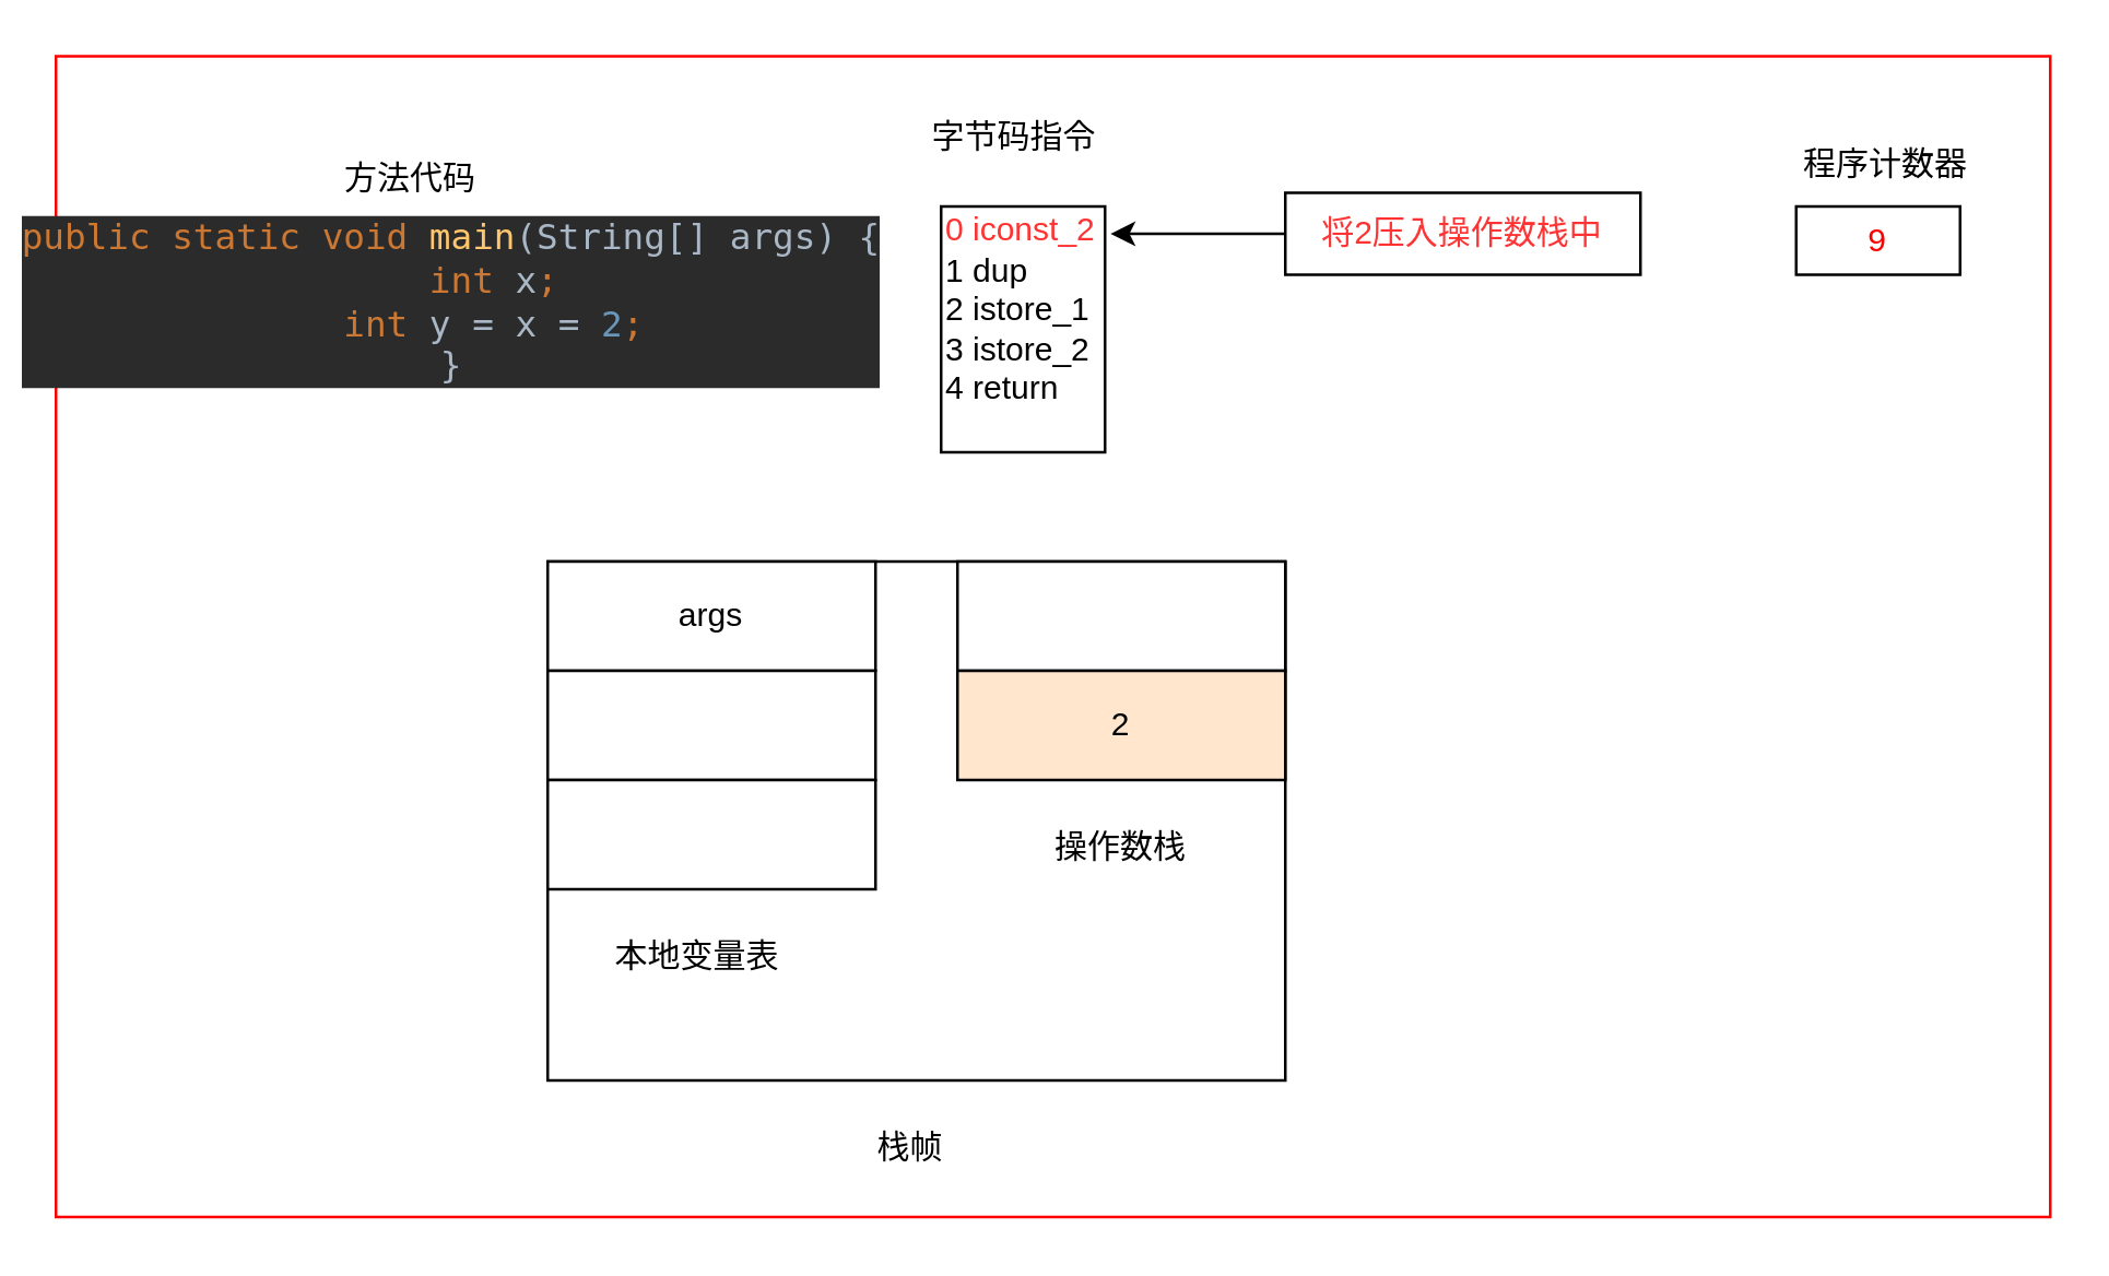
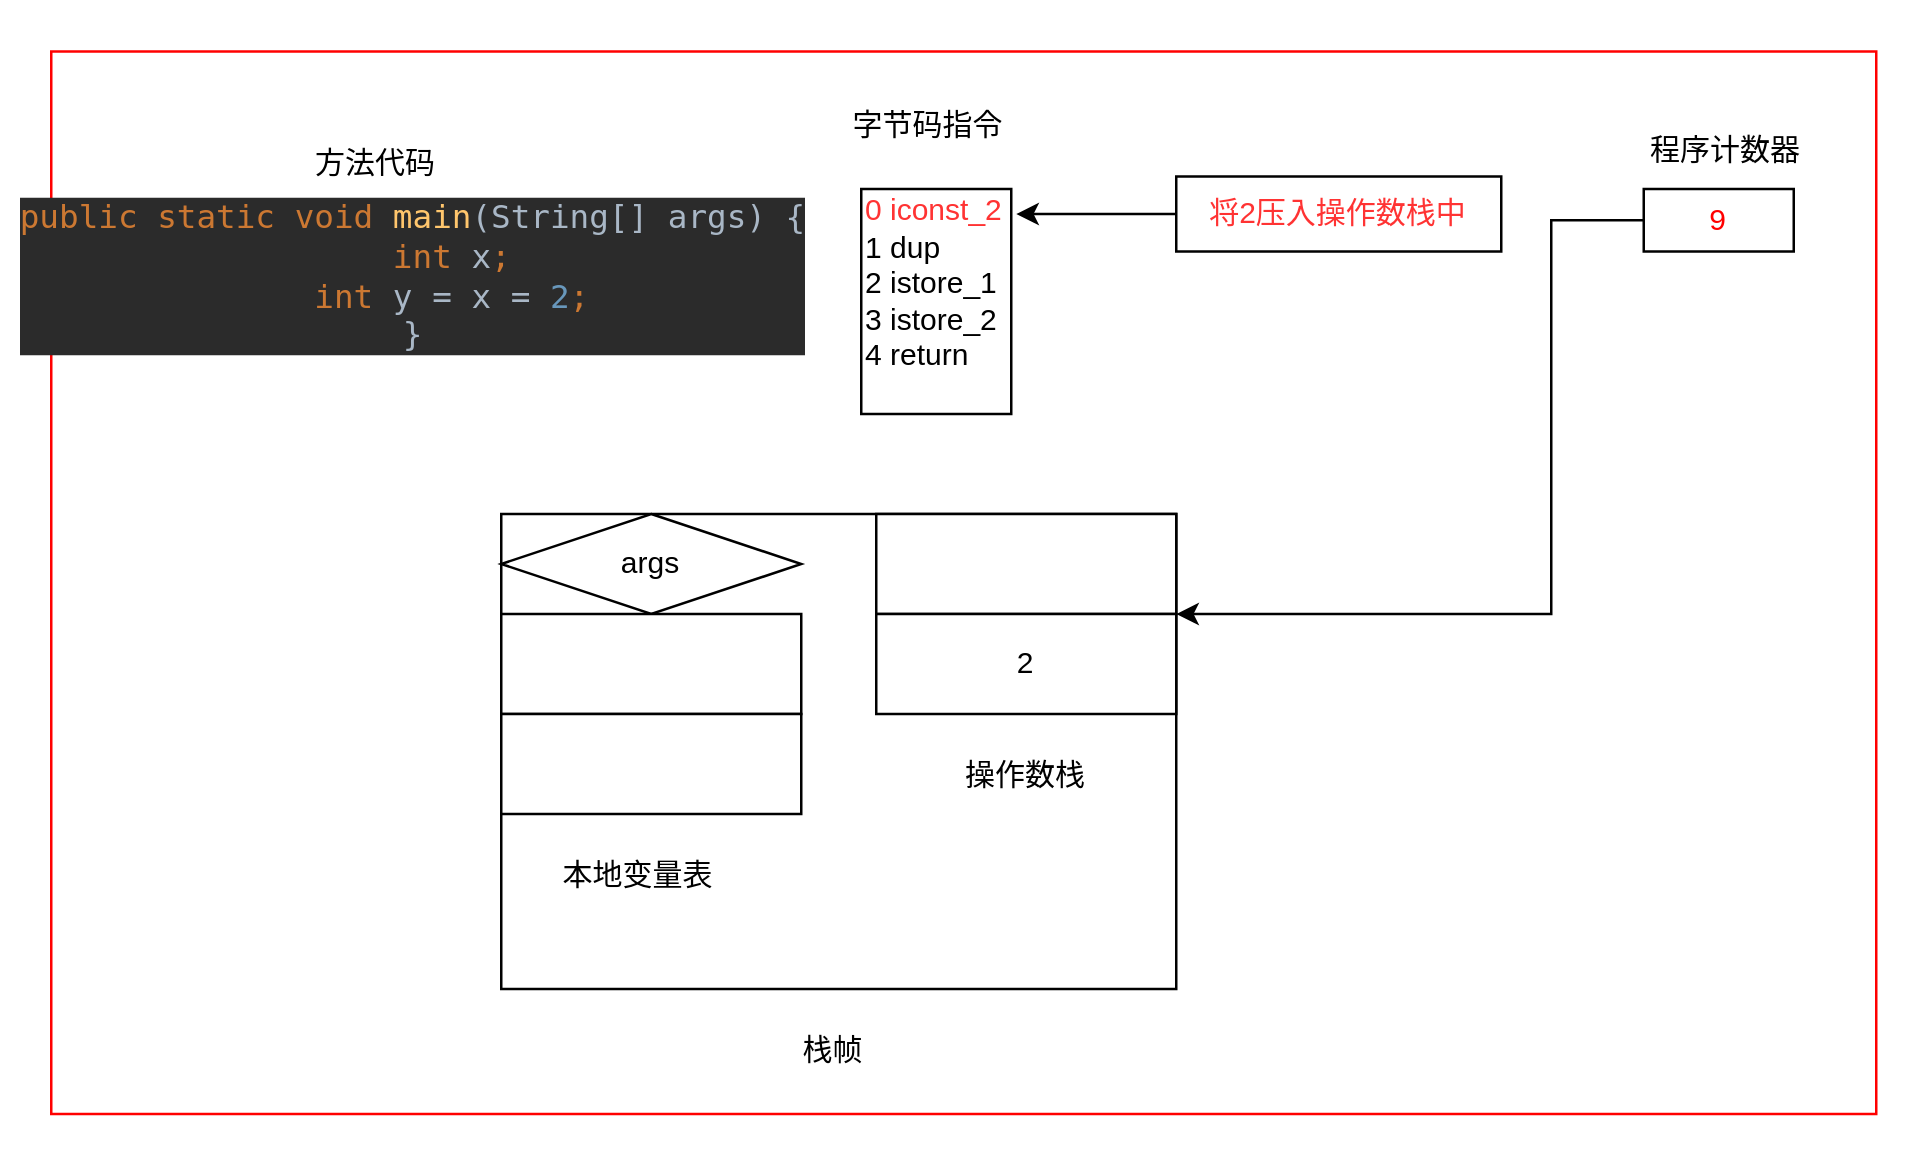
+ <mxCell id="18" style="edgeStyle=orthogonalEdgeStyle;rounded=0;orthogonalLoop=1;jettySize=auto;html=1;entryX=1;entryY=0;entryDx=0;entryDy=0;" parent="4" source="19" target="17" edge="1"><mxGeometry relative="1" as="geometry"><Array as="points"><mxPoint x="560" y="53" /><mxPoint x="560" y="210" /></Array></mxGeometry></mxCell>
- <mxCell id="13" value="args" style="rounded=0;whiteSpace=wrap;html=1;strokeColor=default;" parent="4" vertex="1"><mxGeometry x="140" y="170" width="120" height="40" as="geometry" /></mxCell>
+ <mxCell id="13" value="args" style="rhombus;whiteSpace=wrap;html=1;strokeColor=default;" parent="4" vertex="1"><mxGeometry x="140" y="170" width="120" height="40" as="geometry" /></mxCell>
- <mxCell id="17" value="2" style="rounded=0;whiteSpace=wrap;html=1;strokeColor=default;fillColor=#ffe6cc;" parent="4" vertex="1"><mxGeometry x="290" y="210" width="120" height="40" as="geometry" /></mxCell>
+ <mxCell id="17" value="2" style="rounded=0;whiteSpace=wrap;html=1;strokeColor=default;" parent="4" vertex="1"><mxGeometry x="290" y="210" width="120" height="40" as="geometry" /></mxCell>
